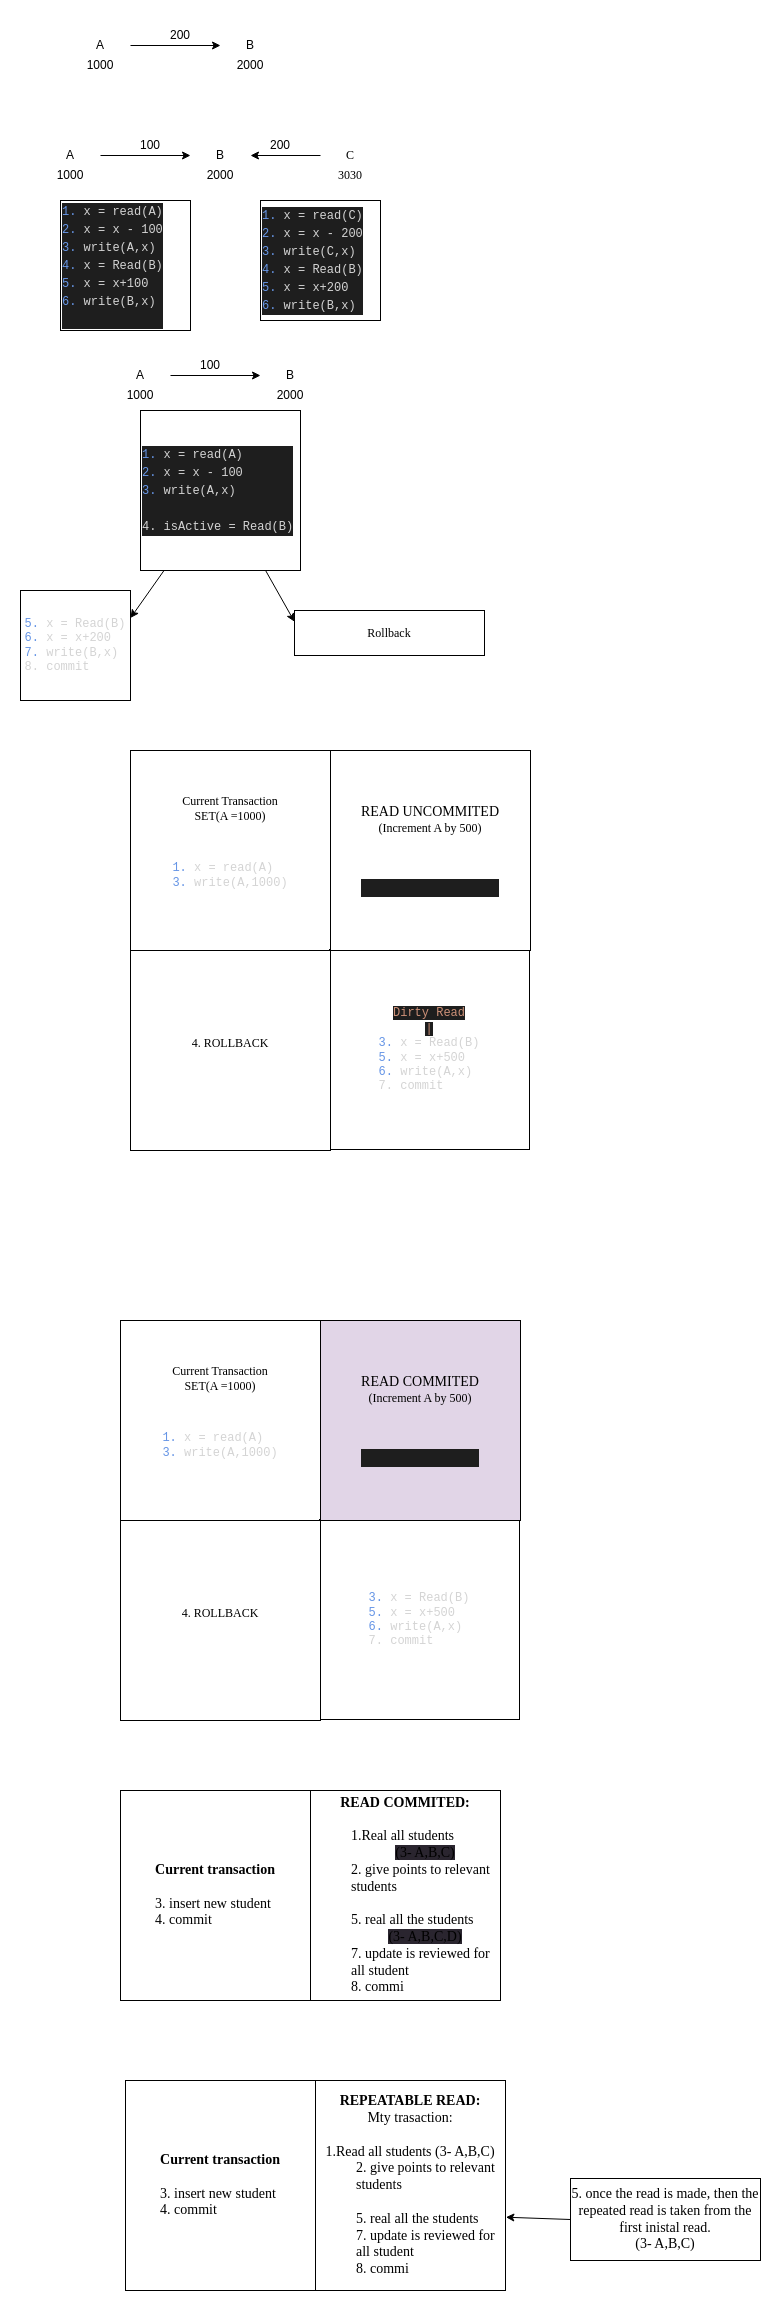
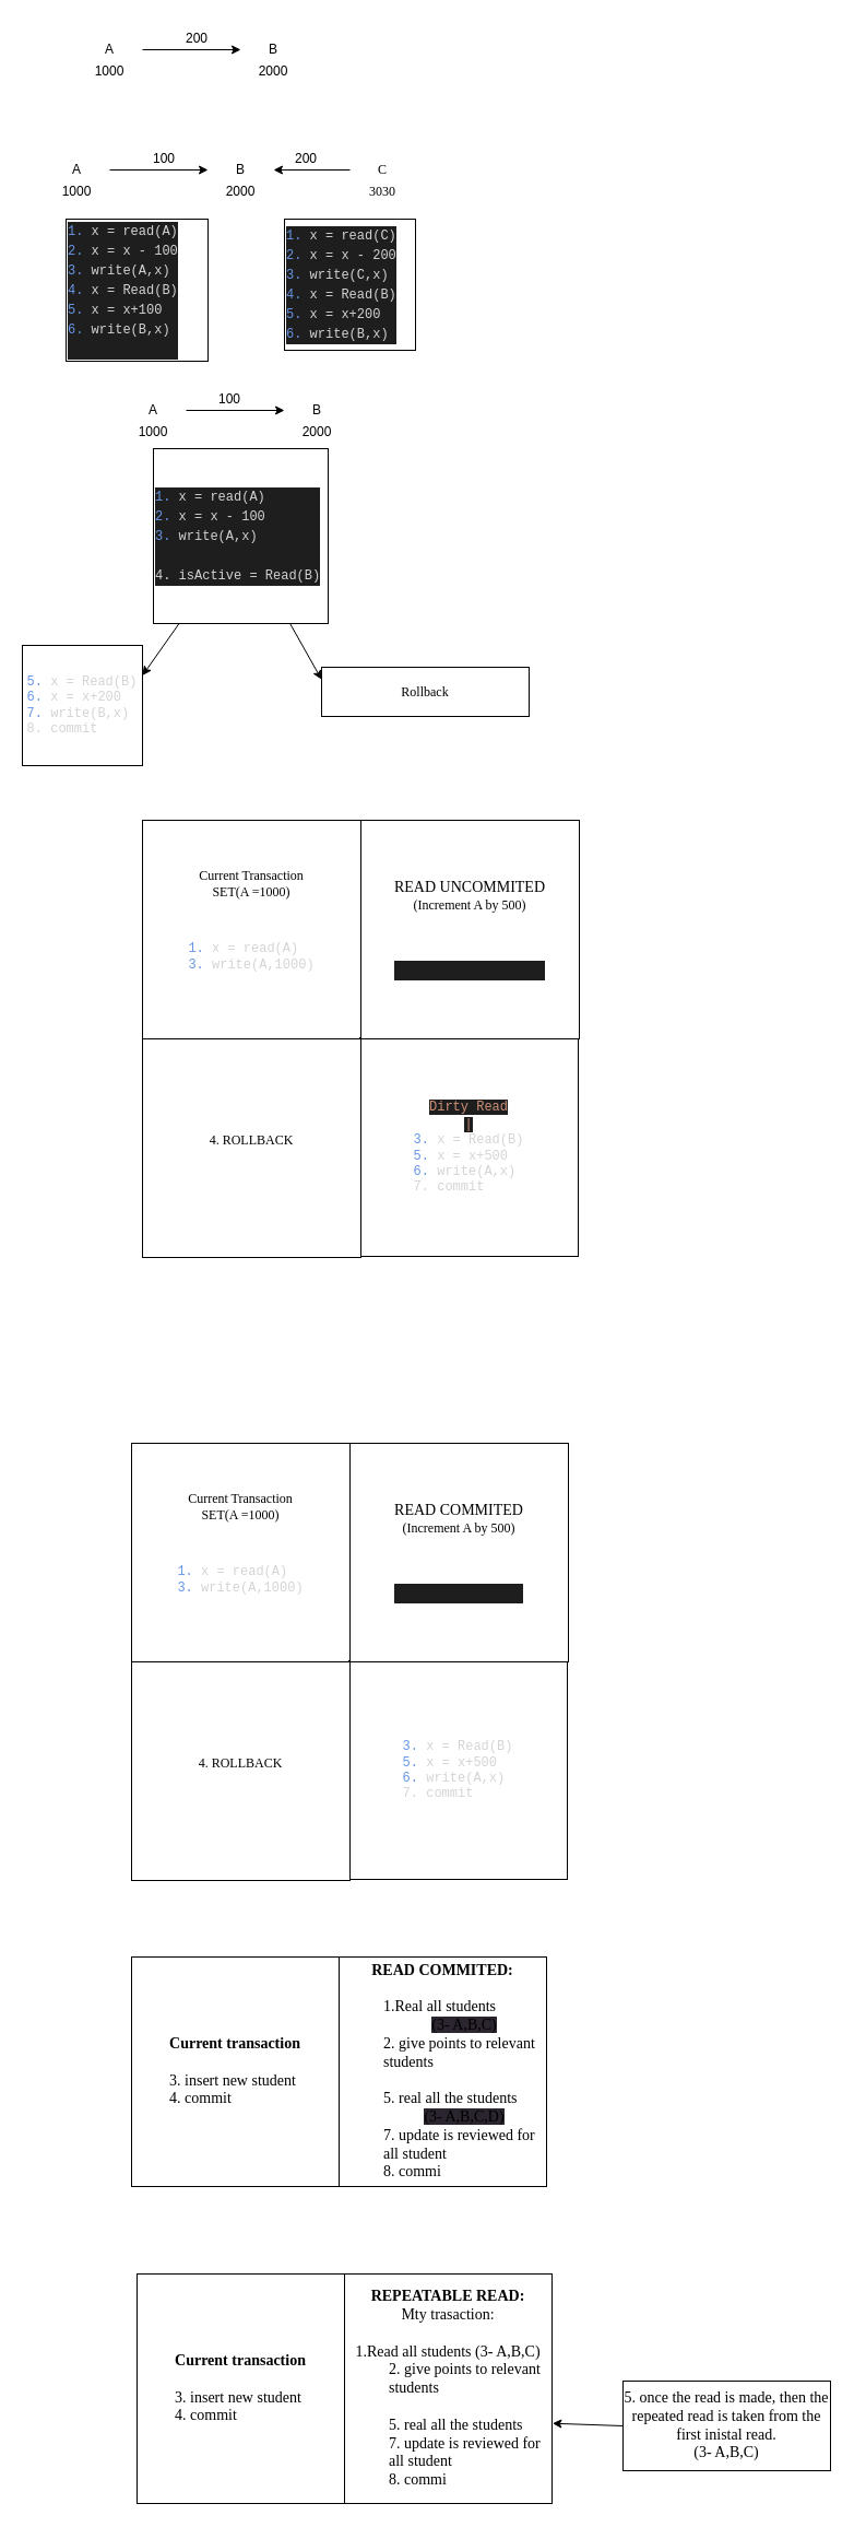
- <mxCell id="39" value="&lt;font style=&quot;font-size: 14px;&quot;&gt;READ COMMITED&lt;br&gt;&lt;/font&gt;(Increment A by 500)&lt;br&gt;&lt;br&gt;&lt;br&gt;&lt;br&gt;&lt;div style=&quot;color: rgb(212, 212, 212); background-color: rgb(30, 30, 30); font-family: Menlo, Monaco, &amp;quot;Courier New&amp;quot;, monospace; line-height: 18px;&quot;&gt;&lt;br&gt;&lt;/div&gt;" style="whiteSpace=wrap;html=1;aspect=fixed;fontFamily=Lucida Console;fillColor=#e1d5e7;" vertex="1" parent="1"><mxGeometry x="320" y="1320" width="200" height="200" as="geometry" /></mxCell>
+ <mxCell id="39" value="&lt;font style=&quot;font-size: 14px;&quot;&gt;READ COMMITED&lt;br&gt;&lt;/font&gt;(Increment A by 500)&lt;br&gt;&lt;br&gt;&lt;br&gt;&lt;br&gt;&lt;div style=&quot;color: rgb(212, 212, 212); background-color: rgb(30, 30, 30); font-family: Menlo, Monaco, &amp;quot;Courier New&amp;quot;, monospace; line-height: 18px;&quot;&gt;&lt;br&gt;&lt;/div&gt;" style="whiteSpace=wrap;html=1;aspect=fixed;fontFamily=Lucida Console;" vertex="1" parent="1"><mxGeometry x="320" y="1320" width="200" height="200" as="geometry" /></mxCell>
